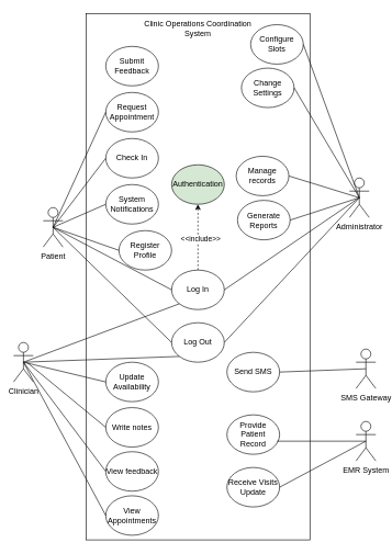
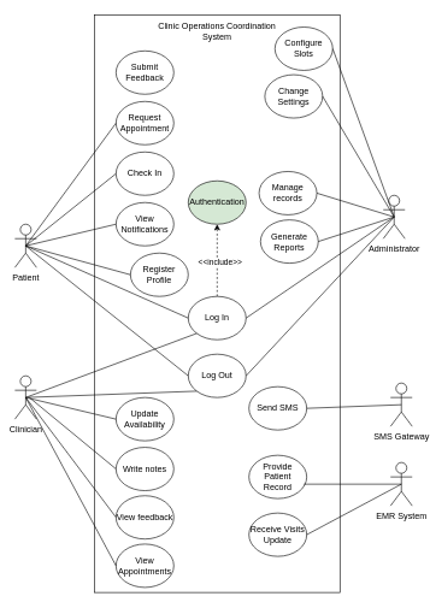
- <mxCell id="15" value="System Notifications" style="ellipse;whiteSpace=wrap;html=1;" parent="1" vertex="1"><mxGeometry x="160" y="280" width="80" height="60" as="geometry" /></mxCell>
+ <mxCell id="15" value="View Notifications" style="ellipse;whiteSpace=wrap;html=1;" parent="1" vertex="1"><mxGeometry x="160" y="280" width="80" height="60" as="geometry" /></mxCell>
- <mxCell id="2" value="Patient" style="shape=umlActor;verticalLabelPosition=bottom;verticalAlign=top;html=1;outlineConnect=0;" parent="1" vertex="1"><mxGeometry x="65" y="315" width="30" height="60" as="geometry" /></mxCell>
+ <mxCell id="2" value="Patient" style="shape=umlActor;verticalLabelPosition=bottom;verticalAlign=top;html=1;outlineConnect=0;" parent="1" vertex="1"><mxGeometry x="20" y="310" width="30" height="60" as="geometry" /></mxCell>
